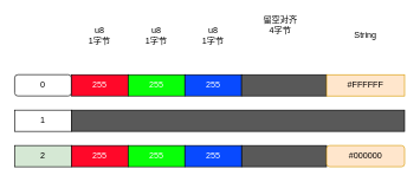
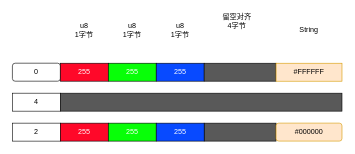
- <mxCell id="8" value="1" style="rounded=0;whiteSpace=wrap;html=1;" vertex="1" parent="1"><mxGeometry x="20" y="155" width="80" height="30" as="geometry" /></mxCell>
+ <mxCell id="8" value="4" style="rounded=0;whiteSpace=wrap;html=1;" vertex="1" parent="1"><mxGeometry x="20" y="155" width="80" height="30" as="geometry" /></mxCell>
- <mxCell id="10" value="2" style="rounded=0;whiteSpace=wrap;html=1;fillColor=#d5e8d4;" vertex="1" parent="1"><mxGeometry x="20" y="205" width="80" height="30" as="geometry" /></mxCell>
+ <mxCell id="10" value="2" style="rounded=0;whiteSpace=wrap;html=1;" vertex="1" parent="1"><mxGeometry x="20" y="205" width="80" height="30" as="geometry" /></mxCell>
